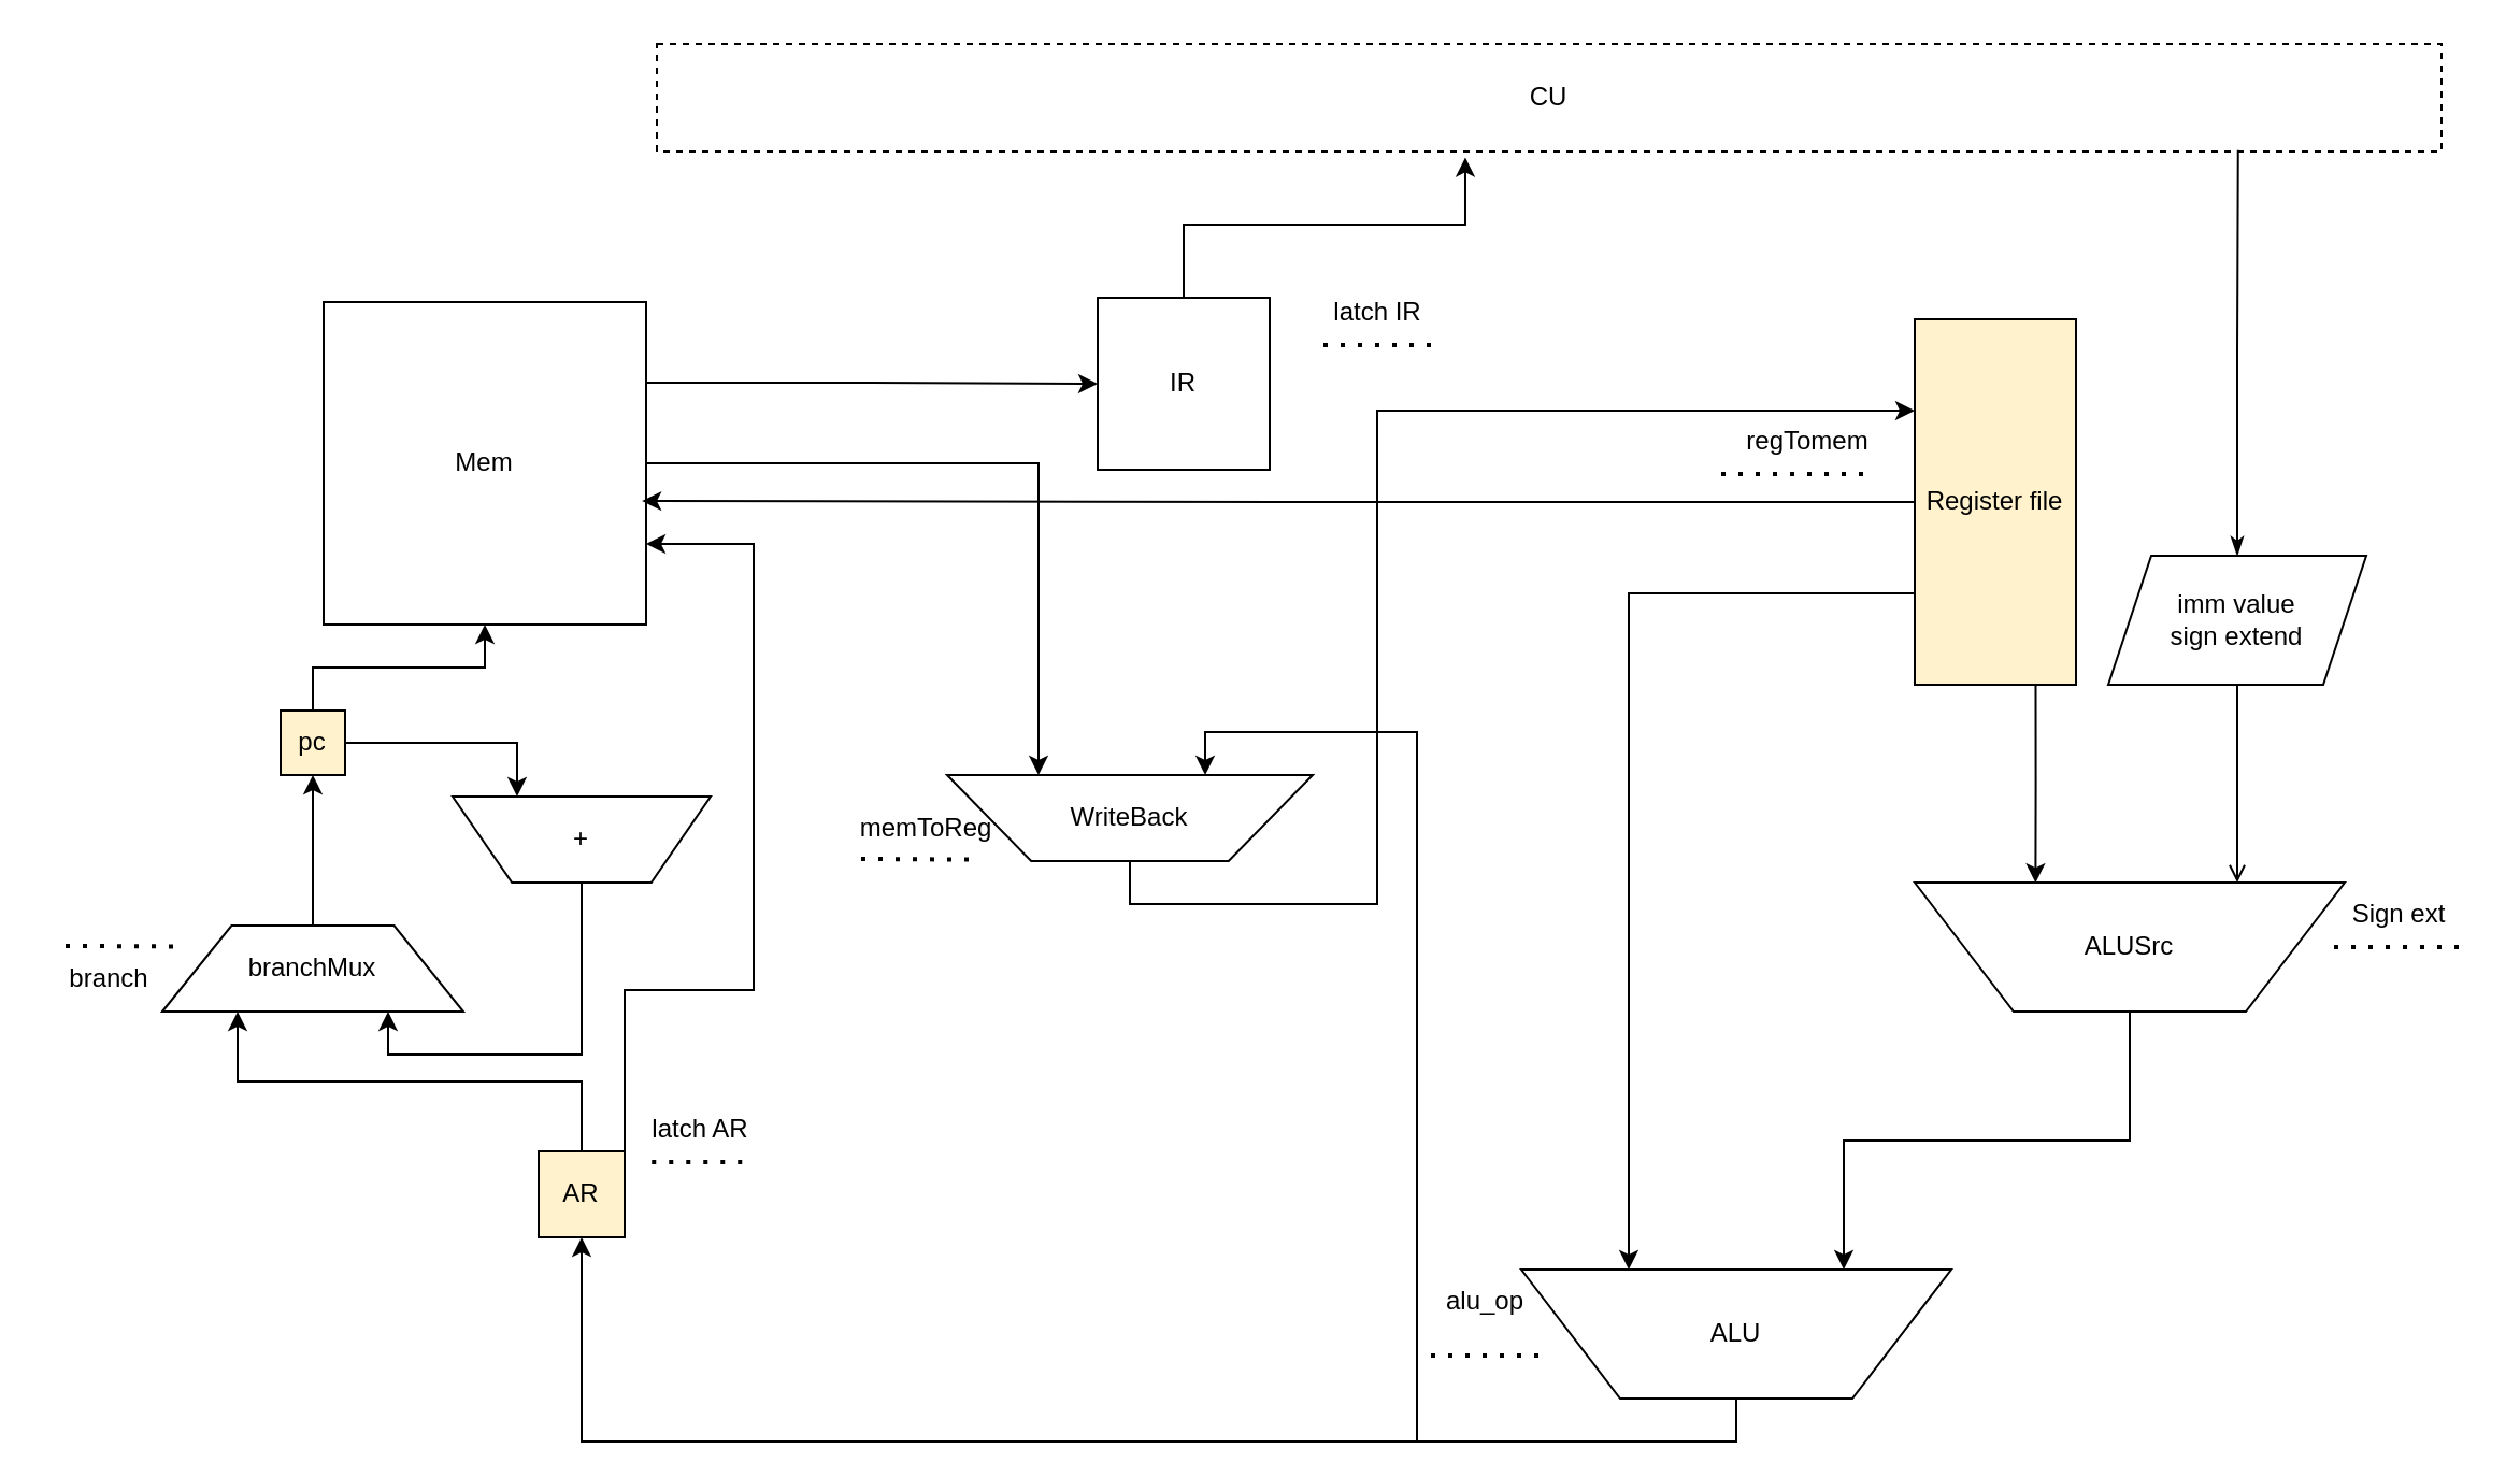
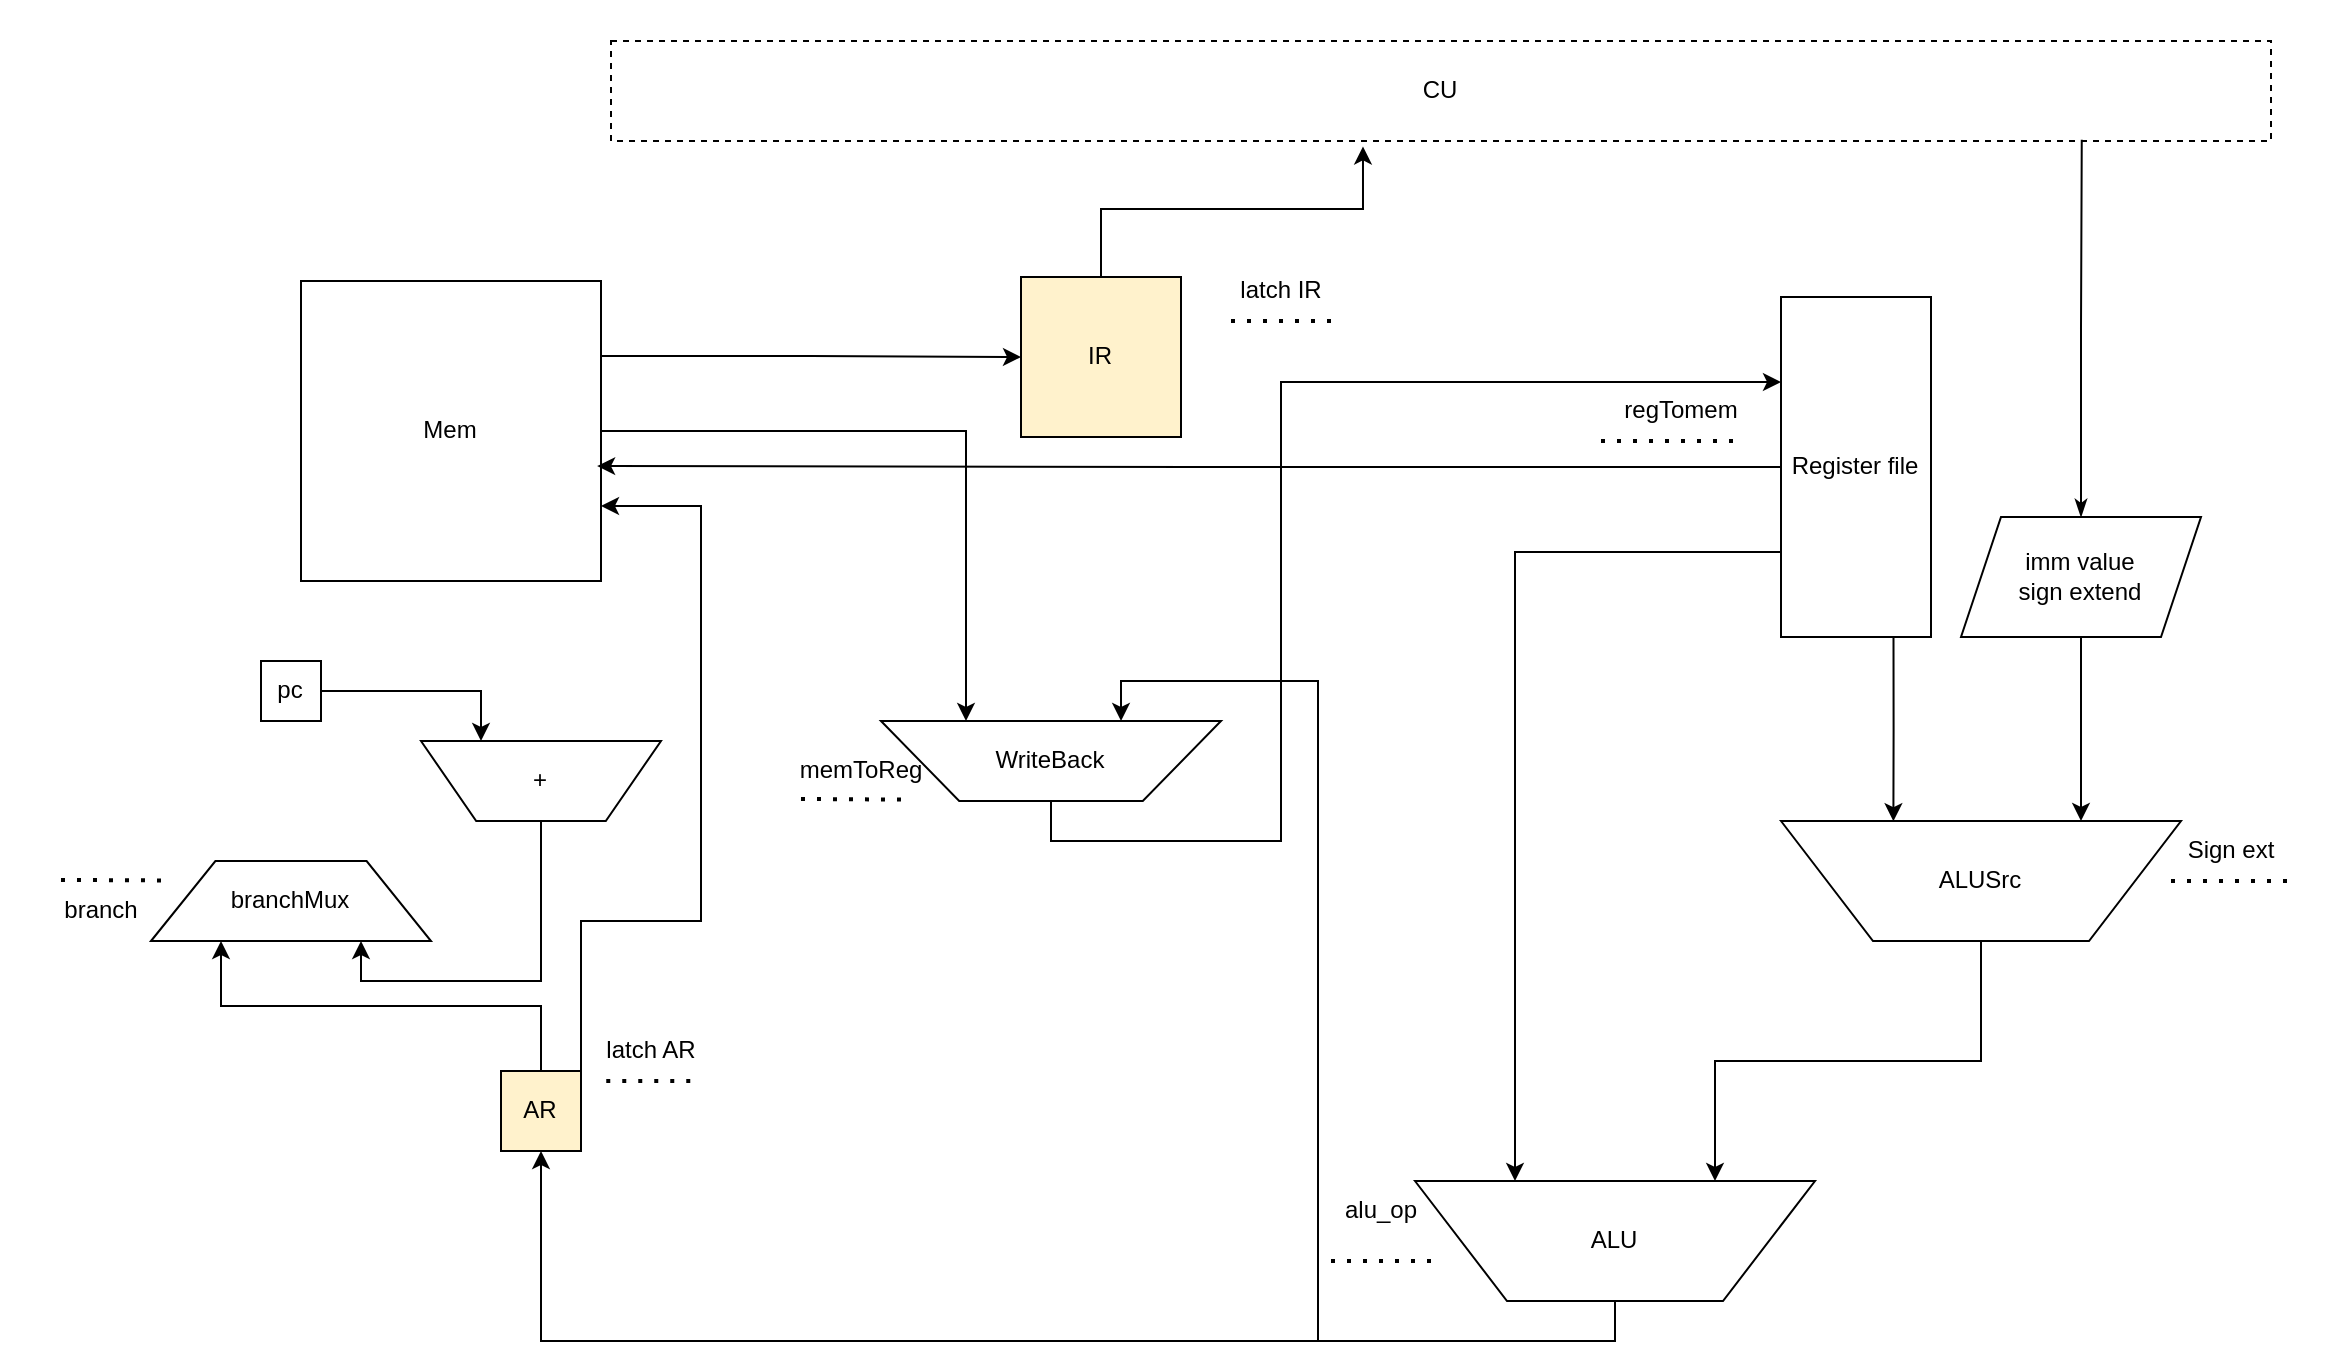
- <mxCell id="6" value="IR" style="whiteSpace=wrap;html=1;aspect=fixed;" vertex="1" parent="1"><mxGeometry x="510" y="138" width="80" height="80" as="geometry" /></mxCell>
+ <mxCell id="6" value="IR" style="whiteSpace=wrap;html=1;aspect=fixed;fillColor=#fff2cc;" vertex="1" parent="1"><mxGeometry x="510" y="138" width="80" height="80" as="geometry" /></mxCell>
- <mxCell id="13" value="Register file" style="rounded=0;whiteSpace=wrap;html=1;fillColor=#fff2cc;" vertex="1" parent="1"><mxGeometry x="890" y="148" width="75" height="170" as="geometry" /></mxCell>
+ <mxCell id="13" value="Register file" style="rounded=0;whiteSpace=wrap;html=1;" vertex="1" parent="1"><mxGeometry x="890" y="148" width="75" height="170" as="geometry" /></mxCell>
- <mxCell id="27" style="edgeStyle=orthogonalEdgeStyle;rounded=0;orthogonalLoop=1;jettySize=auto;html=1;exitX=0.5;exitY=0;exitDx=0;exitDy=0;entryX=0.5;entryY=1;entryDx=0;entryDy=0;" edge="1" parent="1" source="28" target="4"><mxGeometry relative="1" as="geometry" /></mxCell>
- <mxCell id="28" value="pc" style="whiteSpace=wrap;html=1;aspect=fixed;fillColor=#fff2cc;" vertex="1" parent="1"><mxGeometry x="130" y="330" width="30" height="30" as="geometry" /></mxCell>
+ <mxCell id="28" value="pc" style="whiteSpace=wrap;html=1;aspect=fixed;" vertex="1" parent="1"><mxGeometry x="130" y="330" width="30" height="30" as="geometry" /></mxCell>
- <mxCell id="37" style="edgeStyle=orthogonalEdgeStyle;rounded=0;orthogonalLoop=1;jettySize=auto;html=1;exitX=0.5;exitY=0;exitDx=0;exitDy=0;entryX=0.5;entryY=1;entryDx=0;entryDy=0;" edge="1" parent="1" source="38" target="28"><mxGeometry relative="1" as="geometry" /></mxCell>
- <mxCell id="10" style="edgeStyle=orthogonalEdgeStyle;rounded=0;orthogonalLoop=1;jettySize=auto;html=1;exitX=0.5;exitY=1;exitDx=0;exitDy=0;entryX=0.75;entryY=0;entryDx=0;entryDy=0;endArrow=open;" edge="1" parent="1" source="11" target="15"><mxGeometry relative="1" as="geometry" /></mxCell>
+ <mxCell id="10" style="edgeStyle=orthogonalEdgeStyle;rounded=0;orthogonalLoop=1;jettySize=auto;html=1;exitX=0.5;exitY=1;exitDx=0;exitDy=0;entryX=0.75;entryY=0;entryDx=0;entryDy=0;" edge="1" parent="1" source="11" target="15"><mxGeometry relative="1" as="geometry" /></mxCell>
